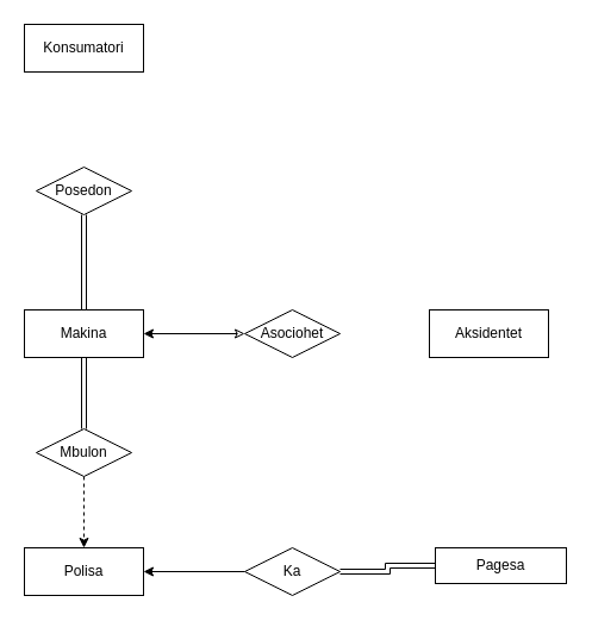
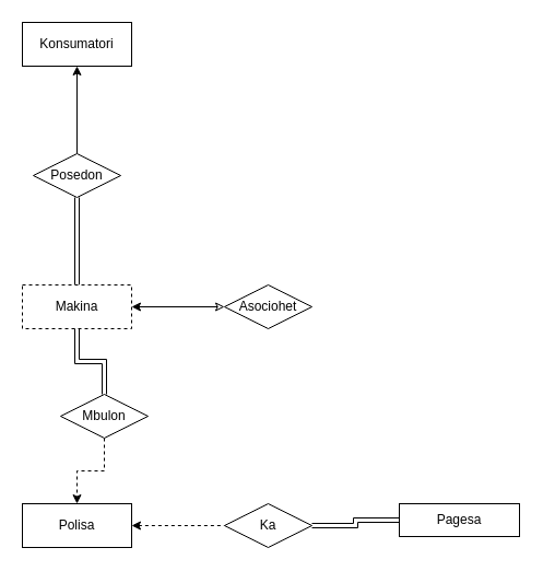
+ <mxCell id="2" style="edgeStyle=orthogonalEdgeStyle;rounded=0;orthogonalLoop=1;jettySize=auto;html=1;endArrow=none;endFill=0;startArrow=classic;startFill=1;" edge="1" parent="1" source="3" target="12"><mxGeometry relative="1" as="geometry" /></mxCell>
- <mxCell id="6" value="Makina" style="whiteSpace=wrap;html=1;align=center;" vertex="1" parent="1"><mxGeometry x="20" y="260" width="100" height="40" as="geometry" /></mxCell>
+ <mxCell id="6" value="Makina" style="whiteSpace=wrap;html=1;align=center;dashed=1;" vertex="1" parent="1"><mxGeometry x="20" y="260" width="100" height="40" as="geometry" /></mxCell>
- <mxCell id="7" value="Aksidentet" style="whiteSpace=wrap;html=1;align=center;" vertex="1" parent="1"><mxGeometry x="360" y="260" width="100" height="40" as="geometry" /></mxCell>
- <mxCell id="16" value="Mbulon" style="shape=rhombus;perimeter=rhombusPerimeter;whiteSpace=wrap;html=1;align=center;" vertex="1" parent="1"><mxGeometry x="30" y="360" width="80" height="40" as="geometry" /></mxCell>
+ <mxCell id="16" value="Mbulon" style="shape=rhombus;perimeter=rhombusPerimeter;whiteSpace=wrap;html=1;align=center;" vertex="1" parent="1"><mxGeometry x="55" y="360" width="80" height="40" as="geometry" /></mxCell>
- <mxCell id="8" style="edgeStyle=orthogonalEdgeStyle;rounded=0;orthogonalLoop=1;jettySize=auto;html=1;endArrow=none;endFill=0;startArrow=classic;startFill=1;" edge="1" parent="1" source="9" target="17"><mxGeometry relative="1" as="geometry" /></mxCell>
+ <mxCell id="8" style="edgeStyle=orthogonalEdgeStyle;rounded=0;orthogonalLoop=1;jettySize=auto;html=1;endArrow=none;endFill=0;startArrow=classic;startFill=1;dashed=1;" edge="1" parent="1" source="9" target="17"><mxGeometry relative="1" as="geometry" /></mxCell>
